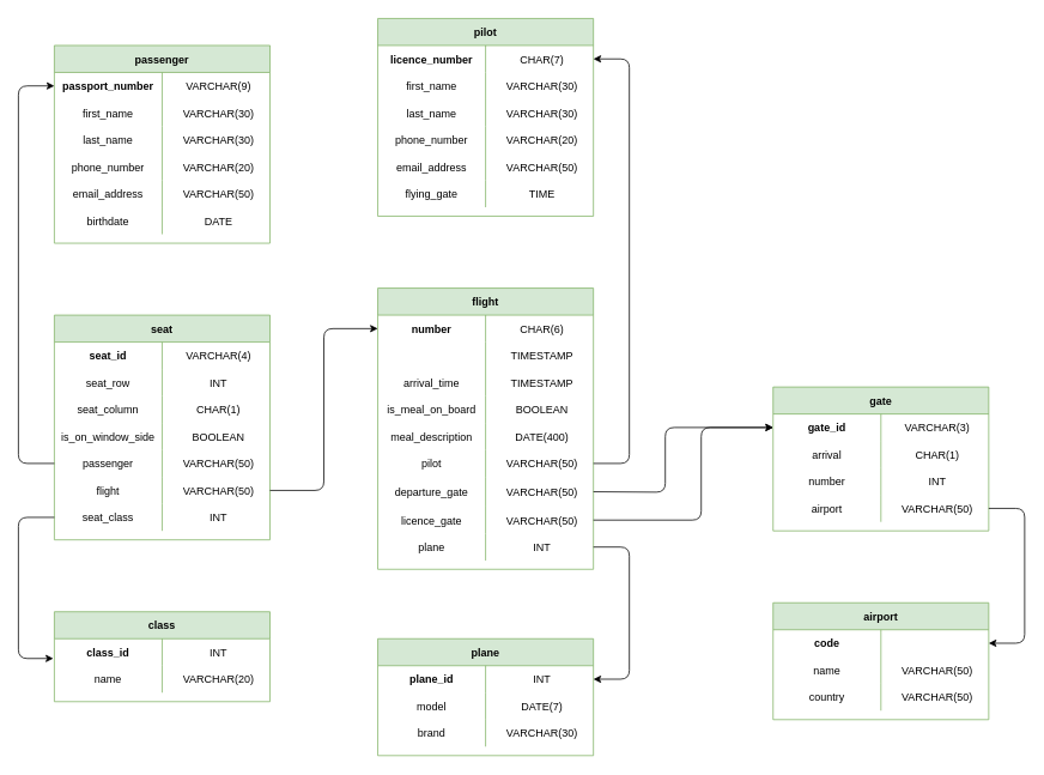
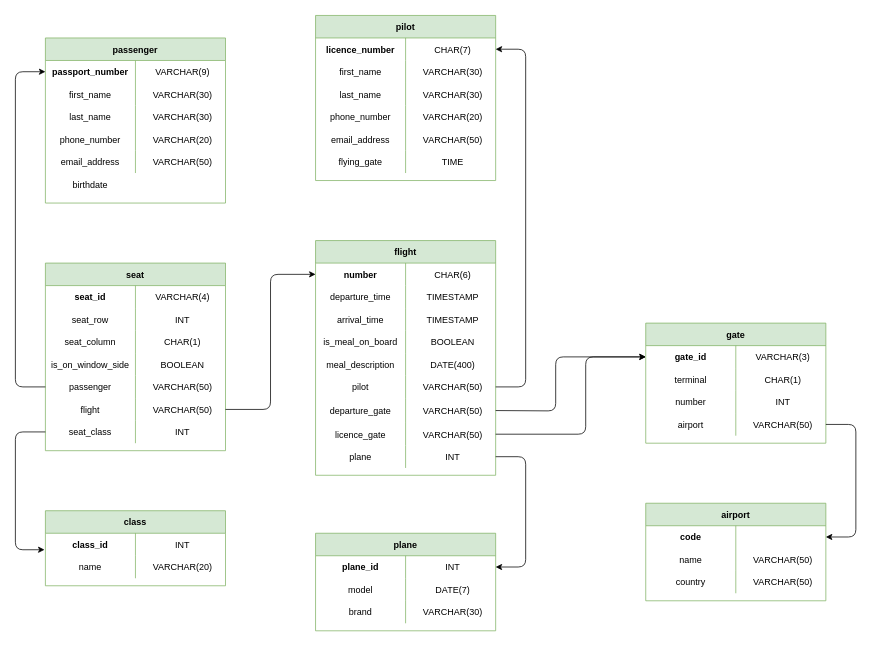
- <mxCell id="108" value="DATE" style="shape=partialRectangle;connectable=0;fillColor=none;top=0;left=0;bottom=0;right=0;align=center;spacingLeft=6;fontStyle=0;overflow=hidden;" parent="106" vertex="1"><mxGeometry x="120" width="120" height="30" as="geometry" /></mxCell>
+ <mxCell id="7" value="departure_time" style="shape=partialRectangle;connectable=0;fillColor=none;top=0;left=0;bottom=0;right=0;fontStyle=0;overflow=hidden;align=center;" parent="6" vertex="1"><mxGeometry width="120" height="30" as="geometry" /></mxCell>
- <mxCell id="126" value="arrival" style="shape=partialRectangle;connectable=0;fillColor=none;top=0;left=0;bottom=0;right=0;fontStyle=0;overflow=hidden;align=center;" parent="125" vertex="1"><mxGeometry width="120" height="30" as="geometry" /></mxCell>
+ <mxCell id="126" value="terminal" style="shape=partialRectangle;connectable=0;fillColor=none;top=0;left=0;bottom=0;right=0;fontStyle=0;overflow=hidden;align=center;" parent="125" vertex="1"><mxGeometry width="120" height="30" as="geometry" /></mxCell>
